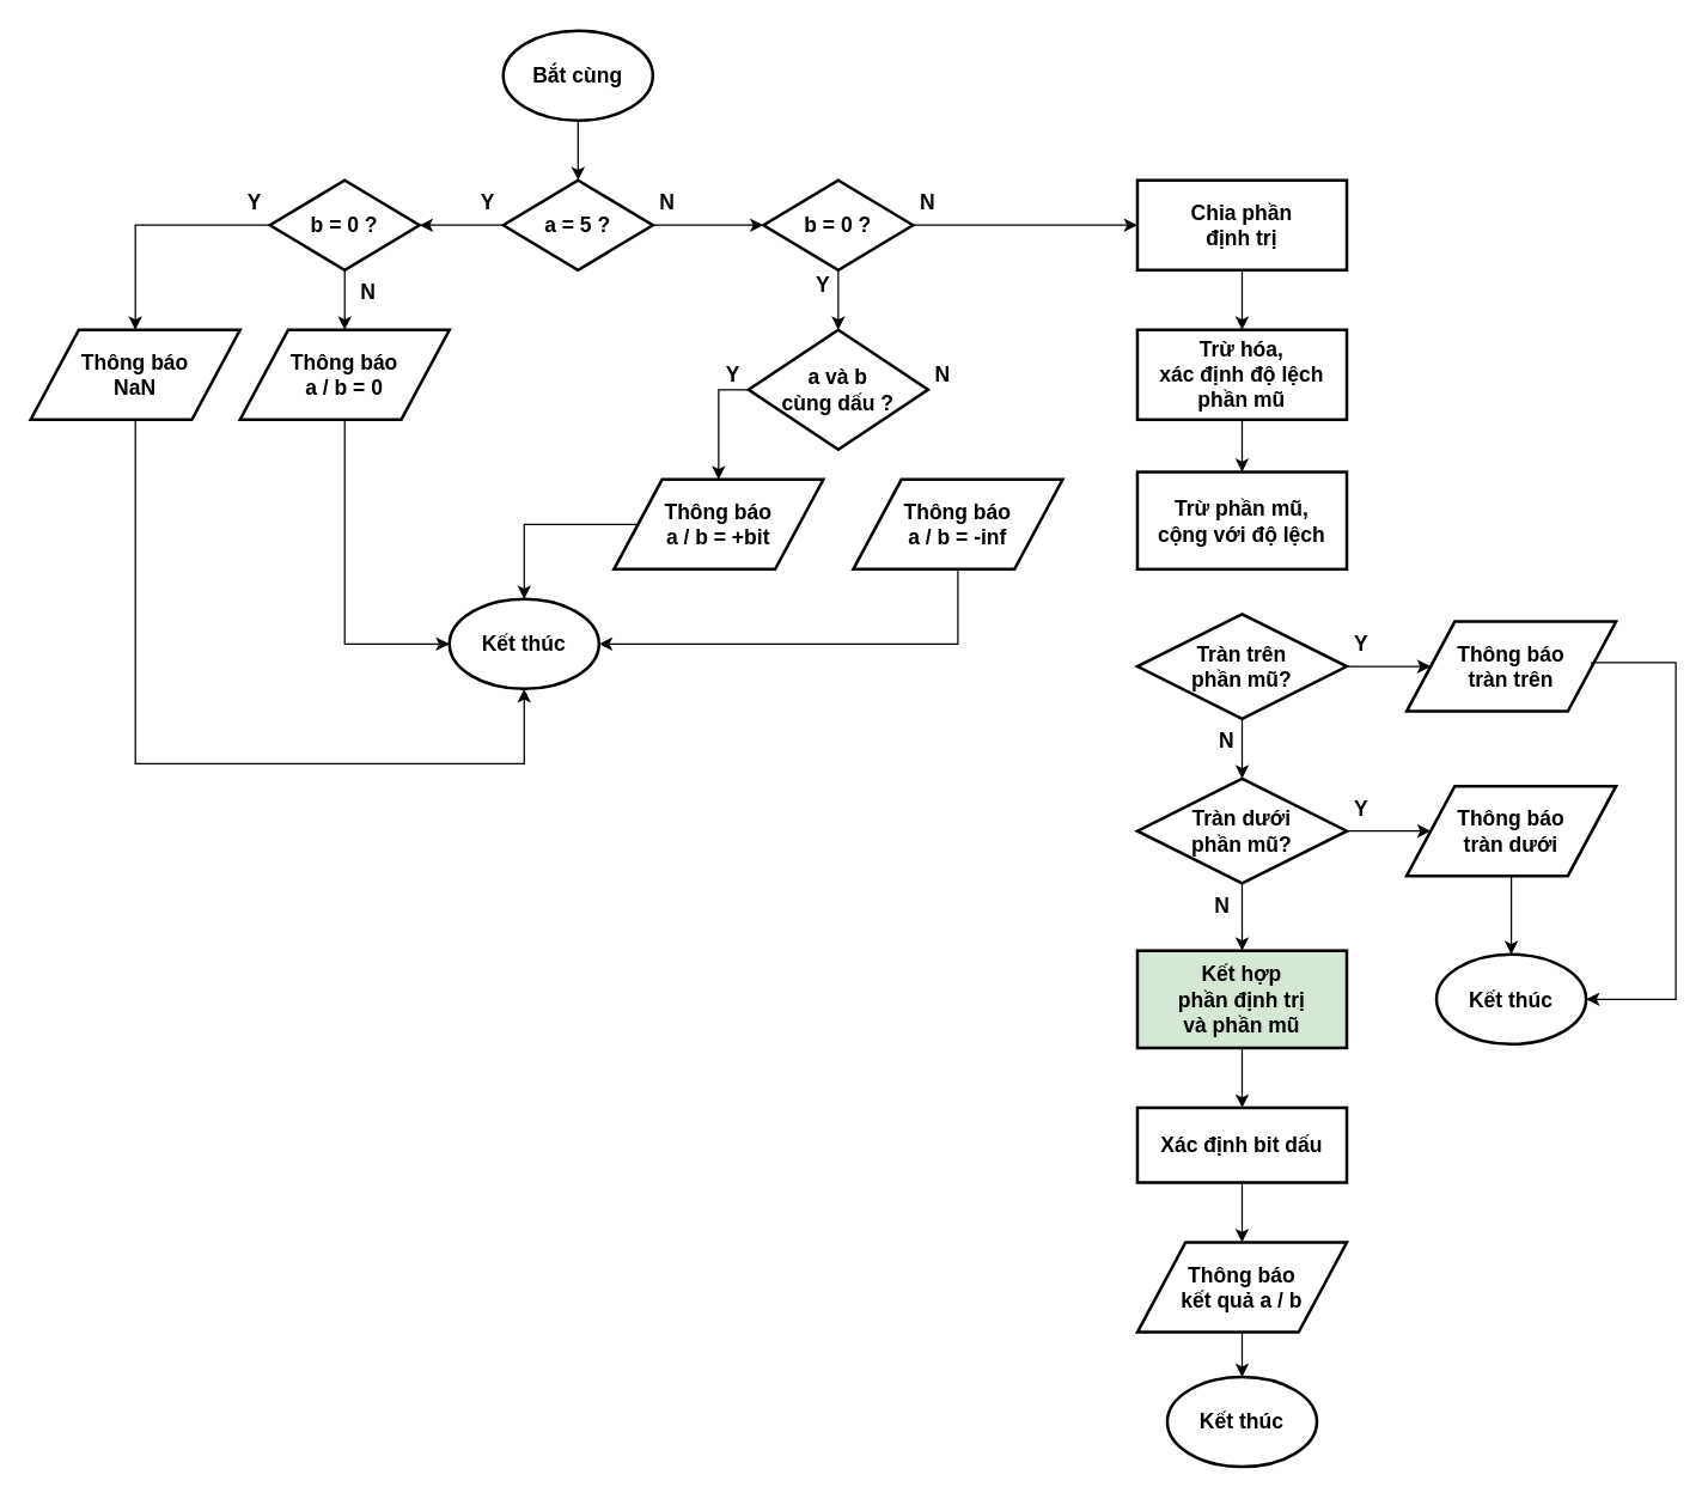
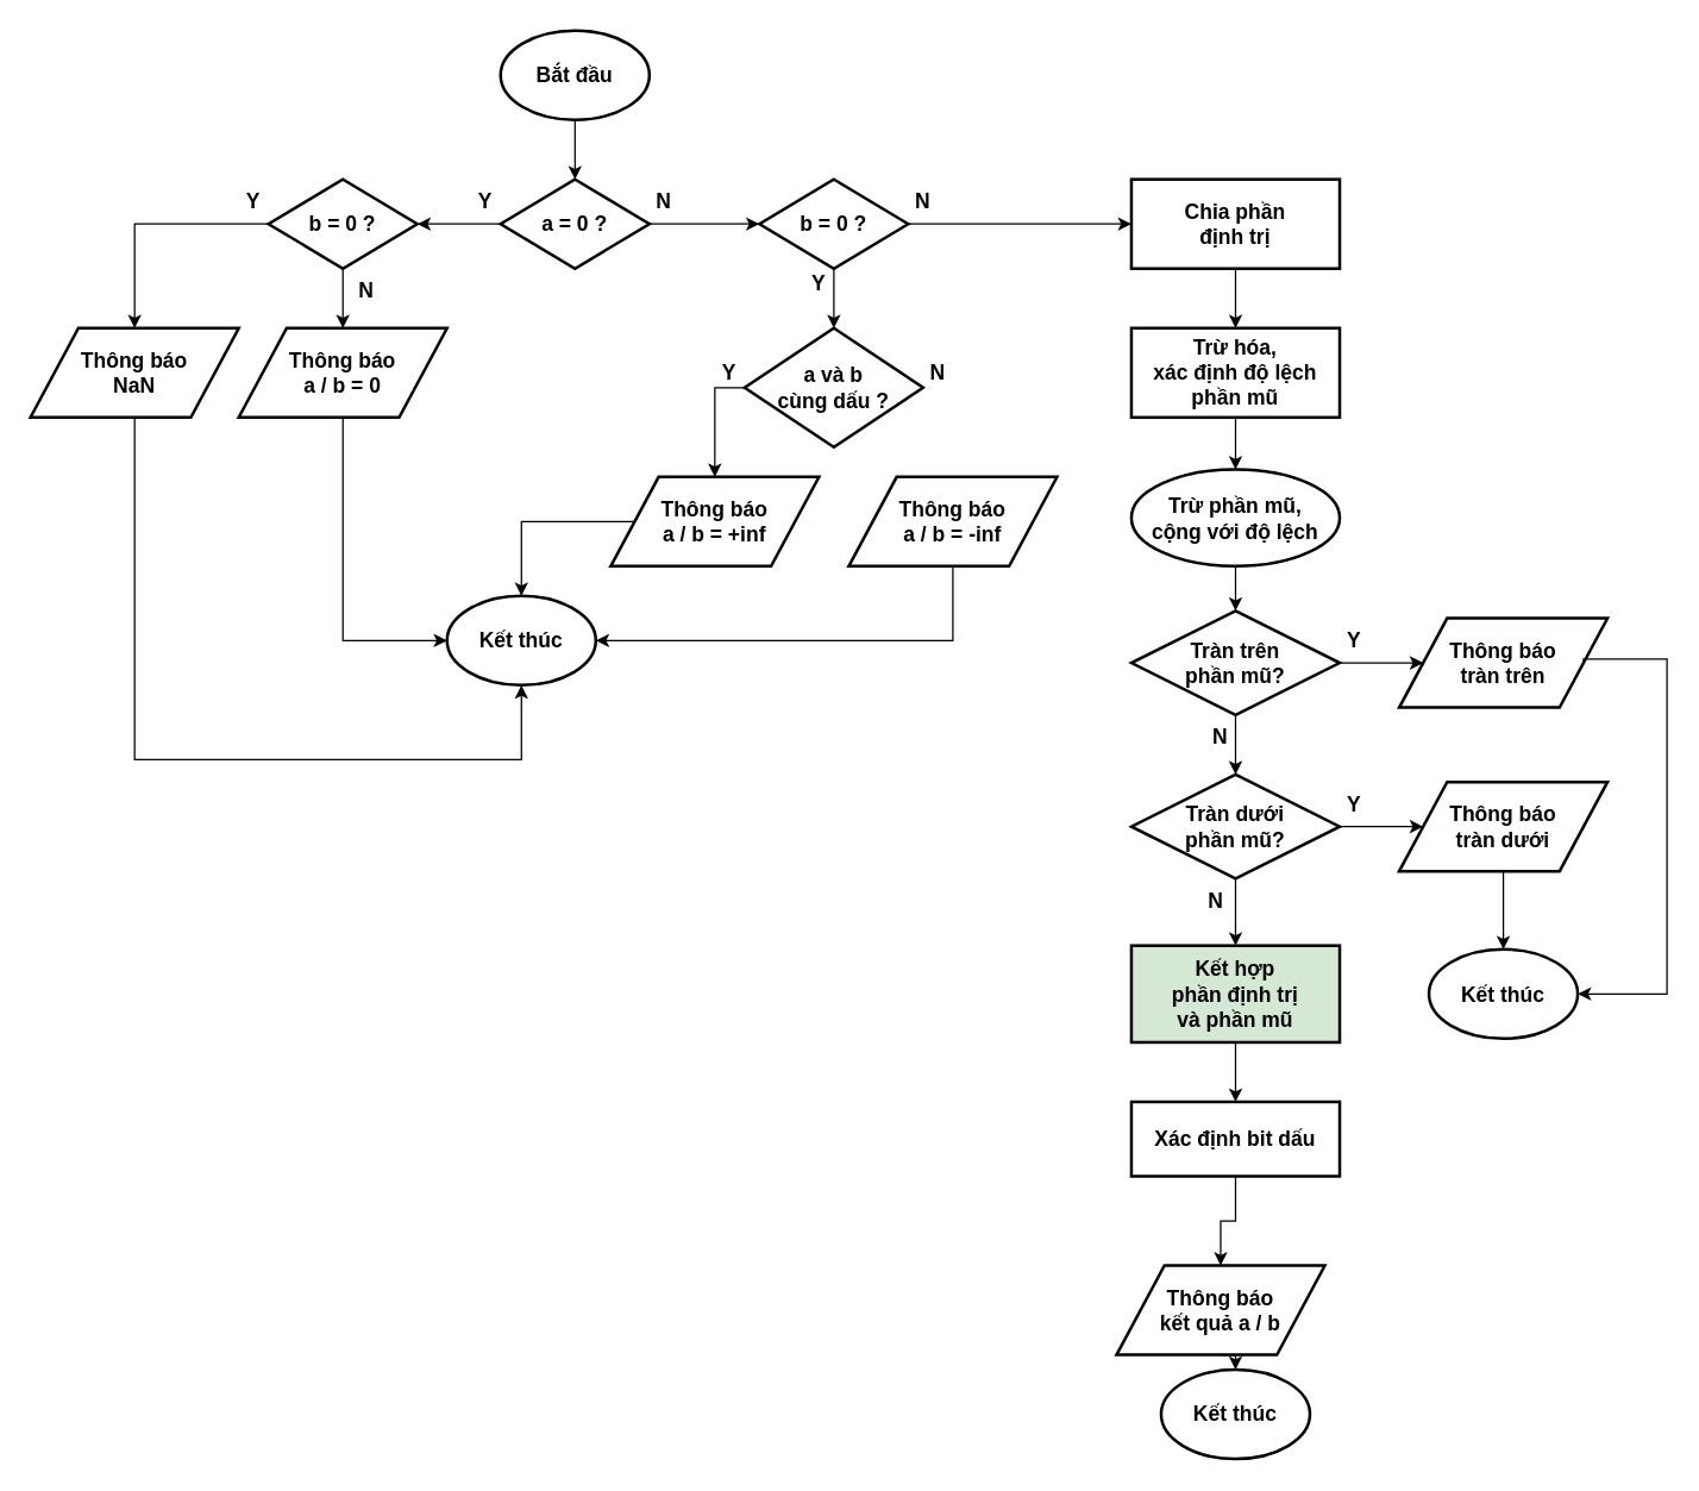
- <mxCell id="2" value="Bắt cùng" style="strokeWidth=2;html=1;shape=mxgraph.flowchart.start_1;whiteSpace=wrap;fontStyle=1;fontSize=14;" parent="1" vertex="1"><mxGeometry x="336" y="20" width="100" height="60" as="geometry" /></mxCell>
+ <mxCell id="2" value="Bắt đầu" style="strokeWidth=2;html=1;shape=mxgraph.flowchart.start_1;whiteSpace=wrap;fontStyle=1;fontSize=14;" parent="1" vertex="1"><mxGeometry x="336" y="20" width="100" height="60" as="geometry" /></mxCell>
- <mxCell id="3" value="a = 5 ?" style="strokeWidth=2;html=1;shape=mxgraph.flowchart.decision;whiteSpace=wrap;fontStyle=1;fontSize=14;" vertex="1" parent="1"><mxGeometry x="336" y="120" width="100" height="60" as="geometry" /></mxCell>
+ <mxCell id="3" value="a = 0 ?" style="strokeWidth=2;html=1;shape=mxgraph.flowchart.decision;whiteSpace=wrap;fontStyle=1;fontSize=14;" vertex="1" parent="1"><mxGeometry x="336" y="120" width="100" height="60" as="geometry" /></mxCell>
- <mxCell id="36" value="Trừ phần mũ,&lt;div style=&quot;font-size: 14px;&quot;&gt;cộng với độ lệch&lt;/div&gt;" style="rounded=0;whiteSpace=wrap;html=1;absoluteArcSize=1;arcSize=14;strokeWidth=2;fontStyle=1;fontSize=14;" vertex="1" parent="1"><mxGeometry x="760" y="315" width="140" height="65" as="geometry" /></mxCell>
+ <mxCell id="36" value="Trừ phần mũ,&lt;div style=&quot;font-size: 14px;&quot;&gt;cộng với độ lệch&lt;/div&gt;" style="ellipse;whiteSpace=wrap;html=1;absoluteArcSize=1;arcSize=14;strokeWidth=2;fontStyle=1;fontSize=14;" vertex="1" parent="1"><mxGeometry x="760" y="315" width="140" height="65" as="geometry" /></mxCell>
- <mxCell id="28" value="&lt;span style=&quot;font-size: 14px; font-weight: 700;&quot;&gt;Thông báo&lt;/span&gt;&lt;div style=&quot;font-size: 14px; font-weight: 700;&quot;&gt;a / b = +bit&lt;/div&gt;" style="shape=parallelogram;html=1;strokeWidth=2;perimeter=parallelogramPerimeter;whiteSpace=wrap;rounded=0;arcSize=12;size=0.23;" vertex="1" parent="1"><mxGeometry x="410" y="320" width="140" height="60" as="geometry" /></mxCell>
+ <mxCell id="28" value="&lt;span style=&quot;font-size: 14px; font-weight: 700;&quot;&gt;Thông báo&lt;/span&gt;&lt;div style=&quot;font-size: 14px; font-weight: 700;&quot;&gt;a / b = +inf&lt;/div&gt;" style="shape=parallelogram;html=1;strokeWidth=2;perimeter=parallelogramPerimeter;whiteSpace=wrap;rounded=0;arcSize=12;size=0.23;" vertex="1" parent="1"><mxGeometry x="410" y="320" width="140" height="60" as="geometry" /></mxCell>
+ <mxCell id="39" style="edgeStyle=orthogonalEdgeStyle;rounded=0;orthogonalLoop=1;jettySize=auto;html=1;exitX=0.5;exitY=1;exitDx=0;exitDy=0;entryX=0.5;entryY=0;entryDx=0;entryDy=0;entryPerimeter=0;fontStyle=1;fontSize=14;" edge="1" parent="1" source="36" target="38"><mxGeometry relative="1" as="geometry" /></mxCell>
- <mxCell id="57" value="&lt;span style=&quot;font-size: 14px; font-weight: 700;&quot;&gt;Thông báo&lt;/span&gt;&lt;div style=&quot;font-size: 14px; font-weight: 700;&quot;&gt;kết quả&amp;nbsp;&lt;span style=&quot;background-color: initial;&quot;&gt;a / b&lt;/span&gt;&lt;/div&gt;" style="shape=parallelogram;html=1;strokeWidth=2;perimeter=parallelogramPerimeter;whiteSpace=wrap;rounded=0;arcSize=12;size=0.23;" vertex="1" parent="1"><mxGeometry x="760" y="830" width="140" height="60" as="geometry" /></mxCell>
+ <mxCell id="57" value="&lt;span style=&quot;font-size: 14px; font-weight: 700;&quot;&gt;Thông báo&lt;/span&gt;&lt;div style=&quot;font-size: 14px; font-weight: 700;&quot;&gt;kết quả&amp;nbsp;&lt;span style=&quot;background-color: initial;&quot;&gt;a / b&lt;/span&gt;&lt;/div&gt;" style="shape=parallelogram;html=1;strokeWidth=2;perimeter=parallelogramPerimeter;whiteSpace=wrap;rounded=0;arcSize=12;size=0.23;" vertex="1" parent="1"><mxGeometry x="750" y="850" width="140" height="60" as="geometry" /></mxCell>
